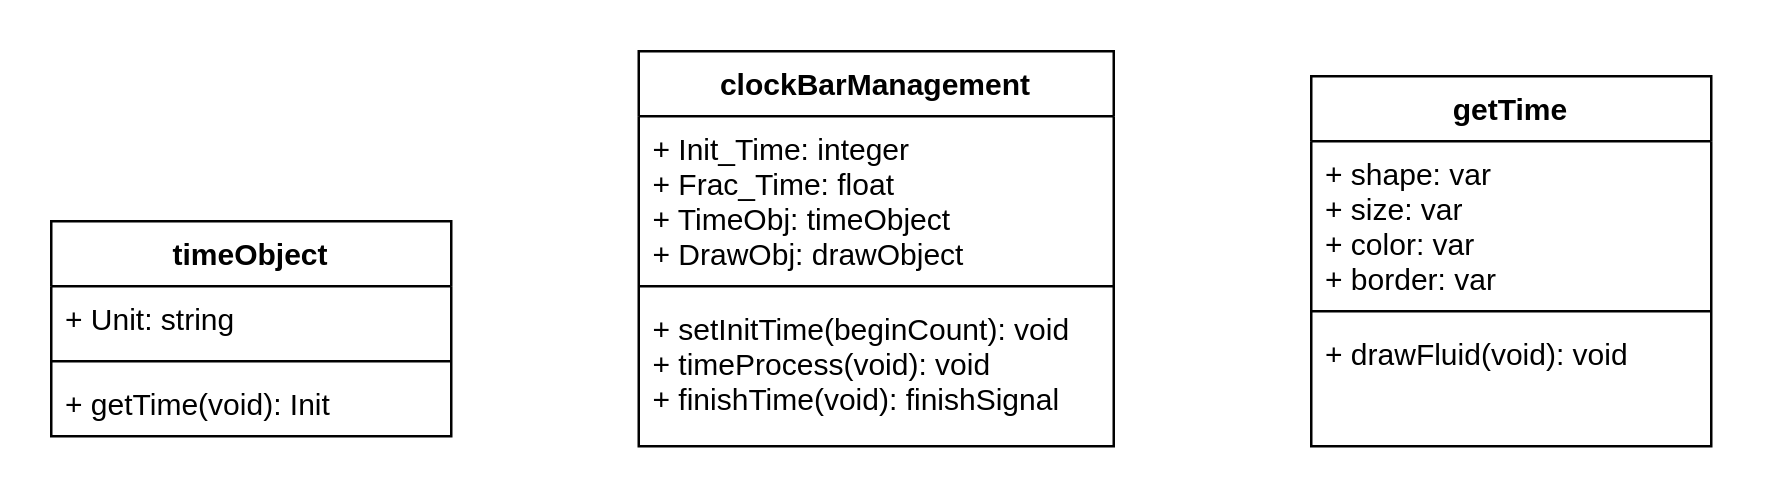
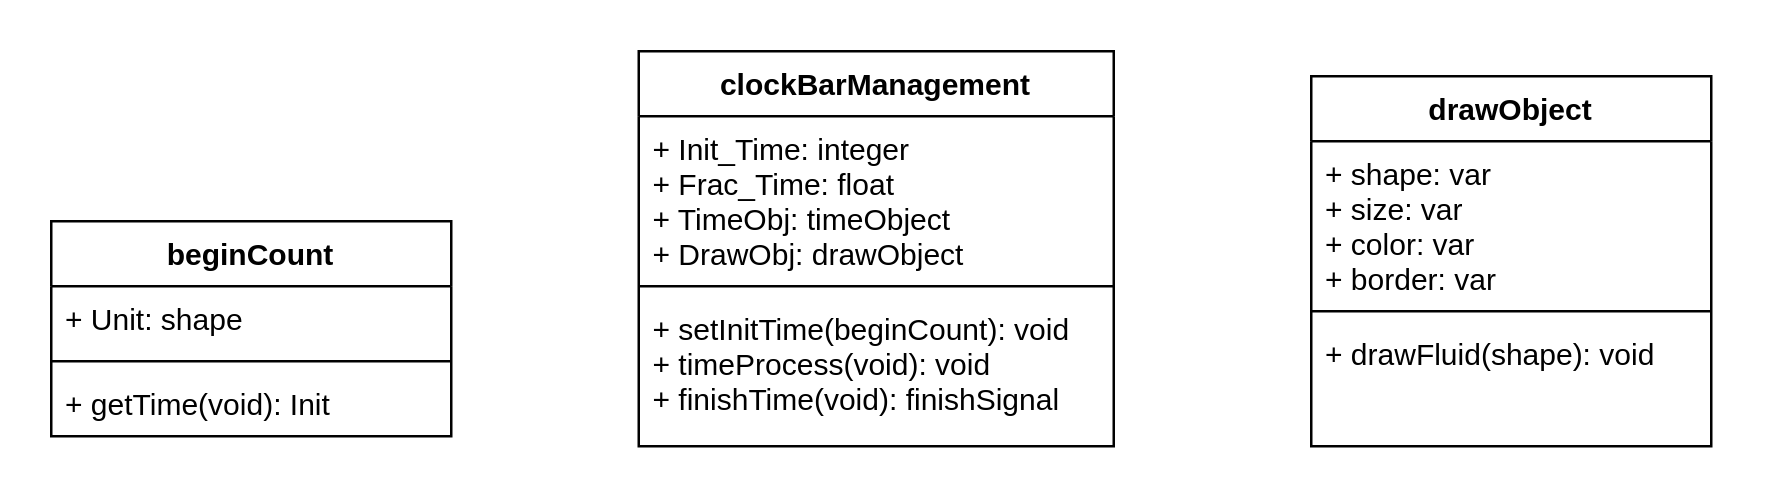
- <mxCell id="10" value="getTime" style="swimlane;fontStyle=1;align=center;verticalAlign=top;childLayout=stackLayout;horizontal=1;startSize=26;horizontalStack=0;resizeParent=1;resizeParentMax=0;resizeLast=0;collapsible=1;marginBottom=0;" vertex="1" parent="1"><mxGeometry x="524" y="30" width="160" height="148" as="geometry" /></mxCell>
+ <mxCell id="10" value="drawObject" style="swimlane;fontStyle=1;align=center;verticalAlign=top;childLayout=stackLayout;horizontal=1;startSize=26;horizontalStack=0;resizeParent=1;resizeParentMax=0;resizeLast=0;collapsible=1;marginBottom=0;" vertex="1" parent="1"><mxGeometry x="524" y="30" width="160" height="148" as="geometry" /></mxCell>
- <mxCell id="2" value="timeObject" style="swimlane;fontStyle=1;align=center;verticalAlign=top;childLayout=stackLayout;horizontal=1;startSize=26;horizontalStack=0;resizeParent=1;resizeParentMax=0;resizeLast=0;collapsible=1;marginBottom=0;" vertex="1" parent="1"><mxGeometry x="20" y="88" width="160" height="86" as="geometry" /></mxCell>
+ <mxCell id="2" value="beginCount" style="swimlane;fontStyle=1;align=center;verticalAlign=top;childLayout=stackLayout;horizontal=1;startSize=26;horizontalStack=0;resizeParent=1;resizeParentMax=0;resizeLast=0;collapsible=1;marginBottom=0;" vertex="1" parent="1"><mxGeometry x="20" y="88" width="160" height="86" as="geometry" /></mxCell>
- <mxCell id="3" value="+ Unit: string" style="text;strokeColor=none;fillColor=none;align=left;verticalAlign=top;spacingLeft=4;spacingRight=4;overflow=hidden;rotatable=0;points=[[0,0.5],[1,0.5]];portConstraint=eastwest;" vertex="1" parent="2"><mxGeometry y="26" width="160" height="26" as="geometry" /></mxCell>
+ <mxCell id="3" value="+ Unit: shape" style="text;strokeColor=none;fillColor=none;align=left;verticalAlign=top;spacingLeft=4;spacingRight=4;overflow=hidden;rotatable=0;points=[[0,0.5],[1,0.5]];portConstraint=eastwest;" vertex="1" parent="2"><mxGeometry y="26" width="160" height="26" as="geometry" /></mxCell>
- <mxCell id="13" value="+ drawFluid(void): void" style="text;strokeColor=none;fillColor=none;align=left;verticalAlign=top;spacingLeft=4;spacingRight=4;overflow=hidden;rotatable=0;points=[[0,0.5],[1,0.5]];portConstraint=eastwest;" vertex="1" parent="10"><mxGeometry y="98" width="160" height="50" as="geometry" /></mxCell>
+ <mxCell id="13" value="+ drawFluid(shape): void" style="text;strokeColor=none;fillColor=none;align=left;verticalAlign=top;spacingLeft=4;spacingRight=4;overflow=hidden;rotatable=0;points=[[0,0.5],[1,0.5]];portConstraint=eastwest;" vertex="1" parent="10"><mxGeometry y="98" width="160" height="50" as="geometry" /></mxCell>
